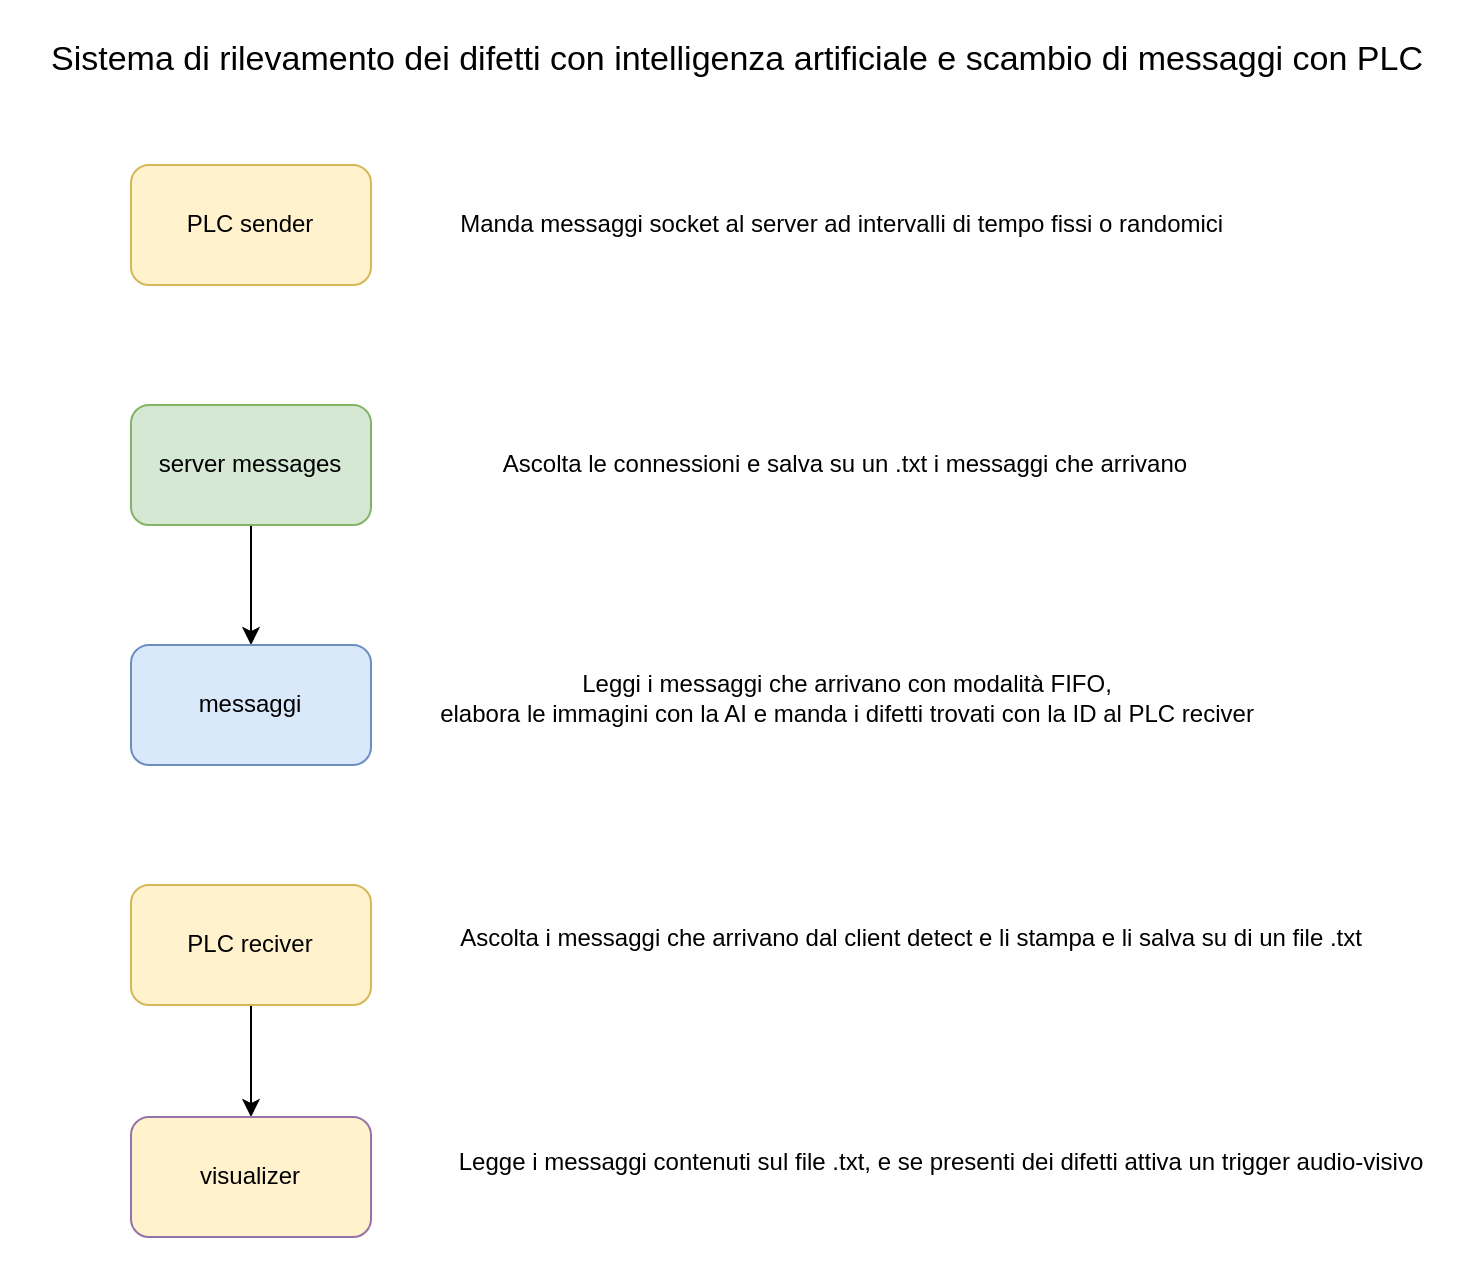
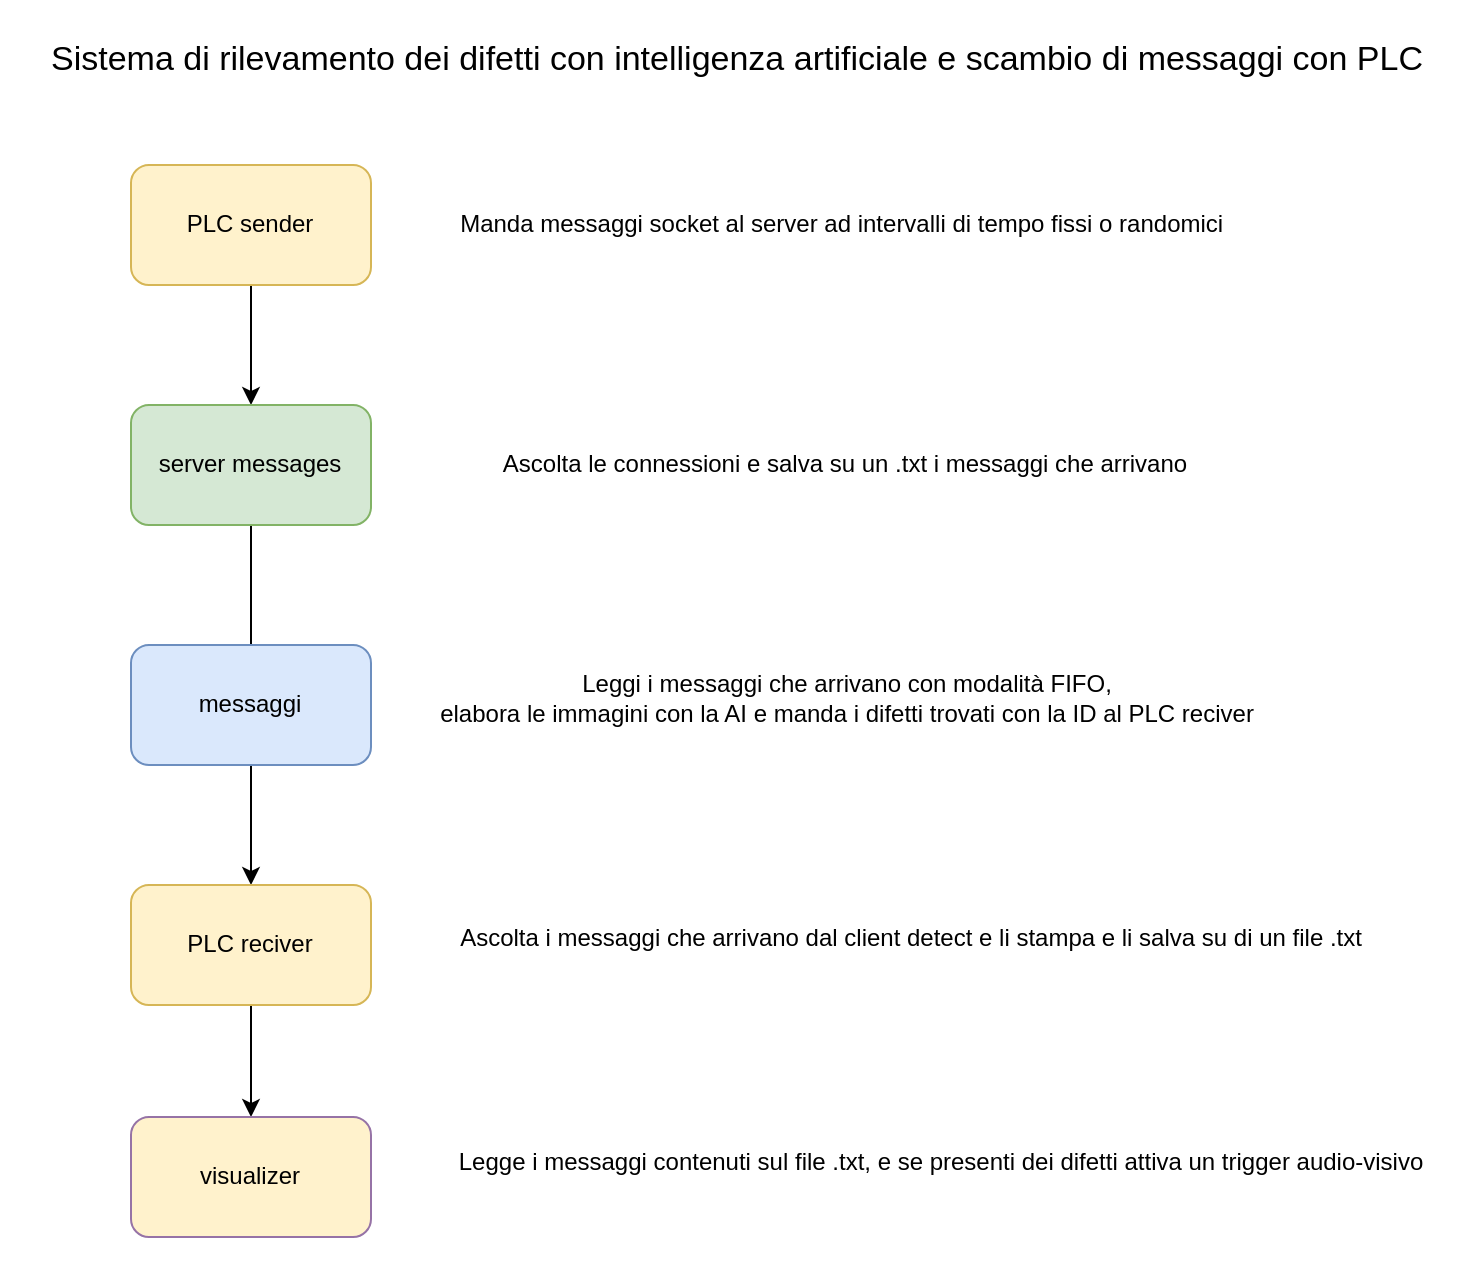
+ <mxCell id="2" value="" style="edgeStyle=none;html=1;" parent="1" source="3" target="5" edge="1"><mxGeometry relative="1" as="geometry" /></mxCell>
- <mxCell id="4" value="" style="edgeStyle=none;html=1;" parent="1" source="5" target="7" edge="1"><mxGeometry relative="1" as="geometry" /></mxCell>
+ <mxCell id="4" value="" style="edgeStyle=none;html=1;endArrow=none;" parent="1" source="5" target="7" edge="1"><mxGeometry relative="1" as="geometry" /></mxCell>
+ <mxCell id="6" value="" style="edgeStyle=none;html=1;" parent="1" source="7" target="9" edge="1"><mxGeometry relative="1" as="geometry" /></mxCell>
